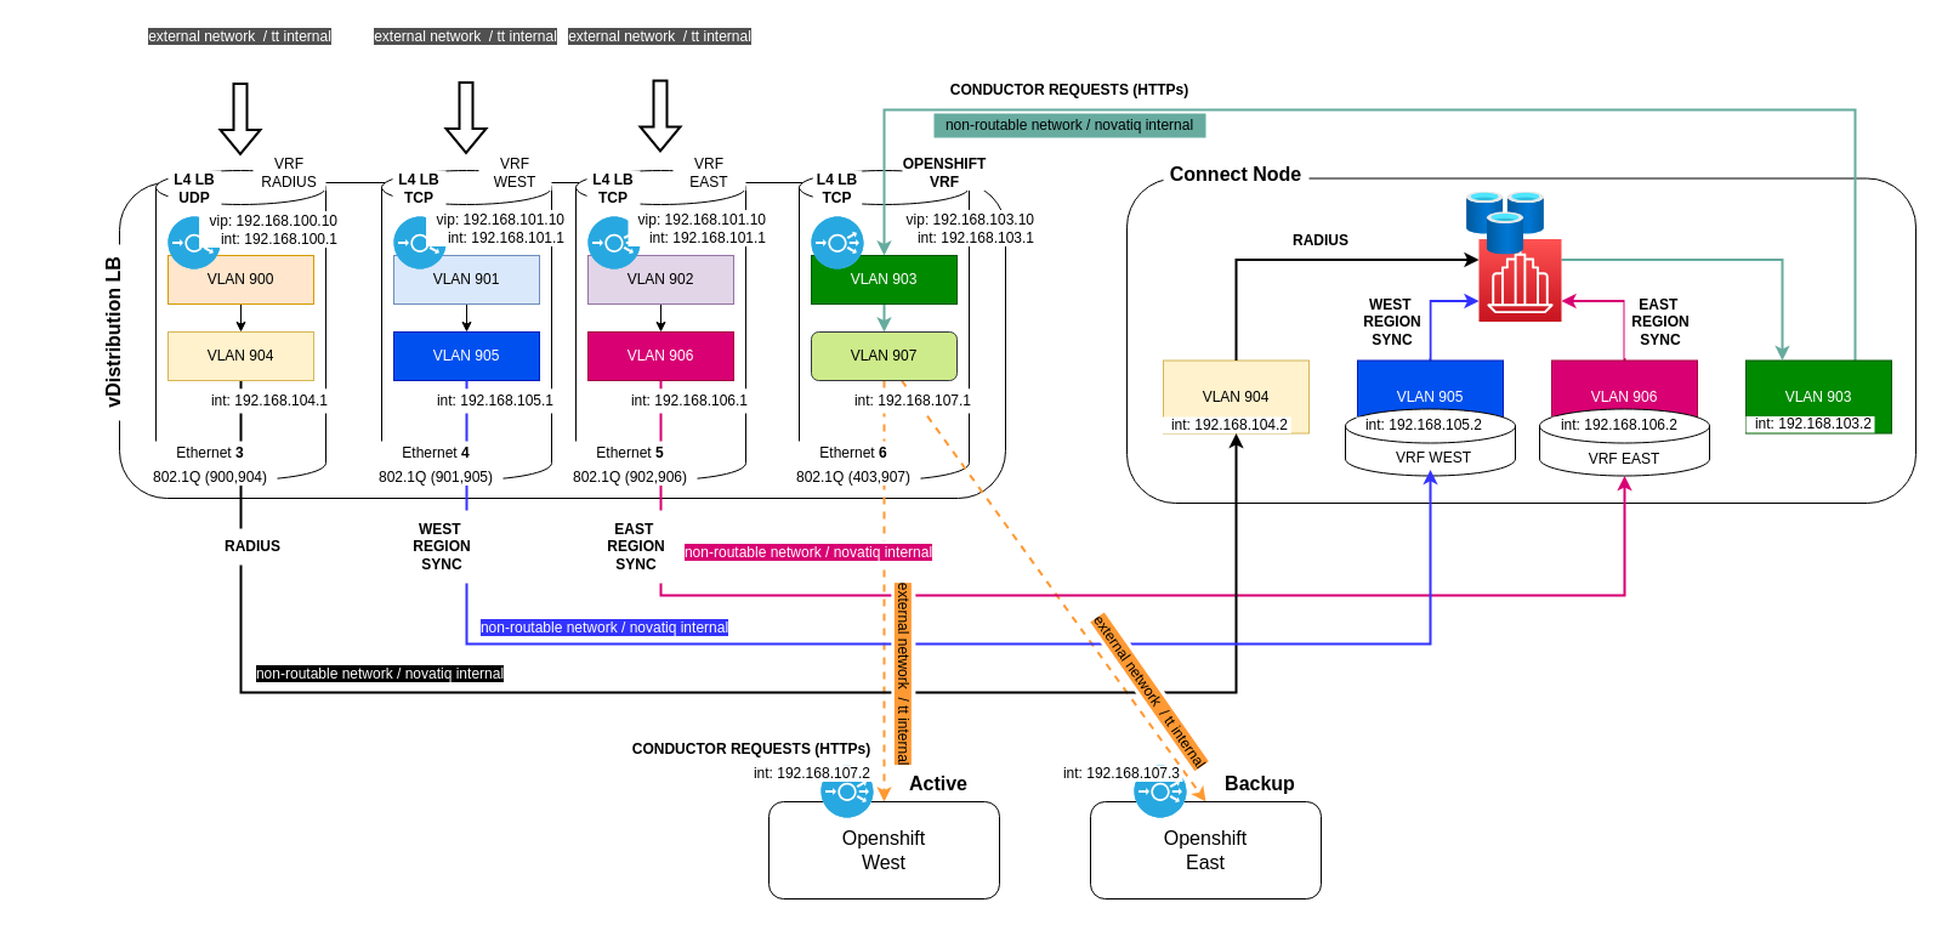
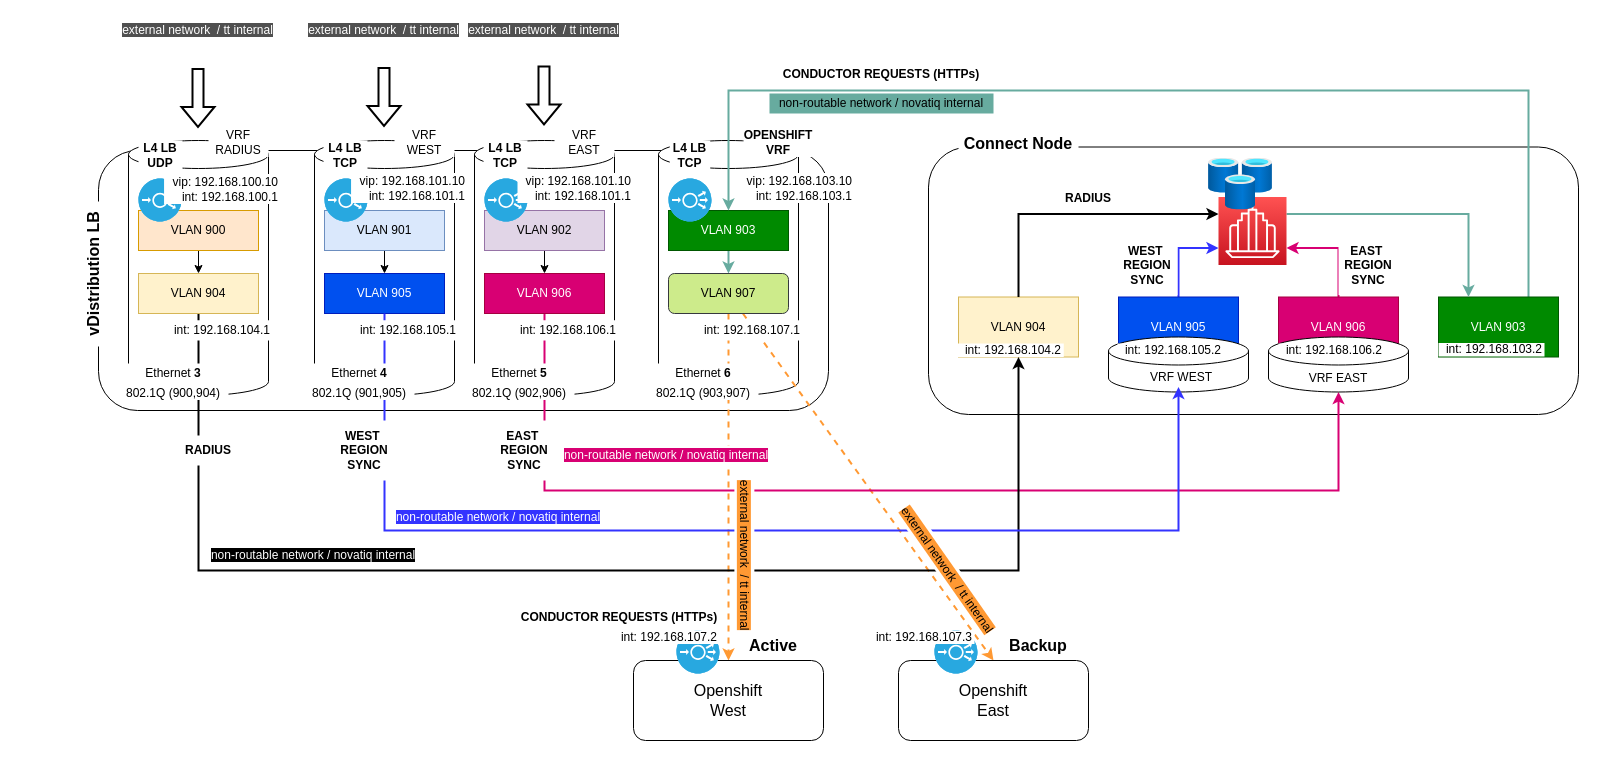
- <mxCell id="65" value="&lt;font style=&quot;font-size: 12px;&quot;&gt;Ethernet&lt;b&gt; 6&lt;/b&gt;&lt;br&gt;802.1Q (403,907)&lt;/font&gt;" style="text;html=1;strokeColor=none;fillColor=default;align=center;verticalAlign=middle;whiteSpace=wrap;rounded=0;fontSize=16;fontColor=#000000;" vertex="1" parent="1"><mxGeometry x="648" y="363" width="110" height="36.5" as="geometry" /></mxCell>
+ <mxCell id="65" value="&lt;font style=&quot;font-size: 12px;&quot;&gt;Ethernet&lt;b&gt; 6&lt;/b&gt;&lt;br&gt;802.1Q (903,907)&lt;/font&gt;" style="text;html=1;strokeColor=none;fillColor=default;align=center;verticalAlign=middle;whiteSpace=wrap;rounded=0;fontSize=16;fontColor=#000000;" vertex="1" parent="1"><mxGeometry x="648" y="363" width="110" height="36.5" as="geometry" /></mxCell>
